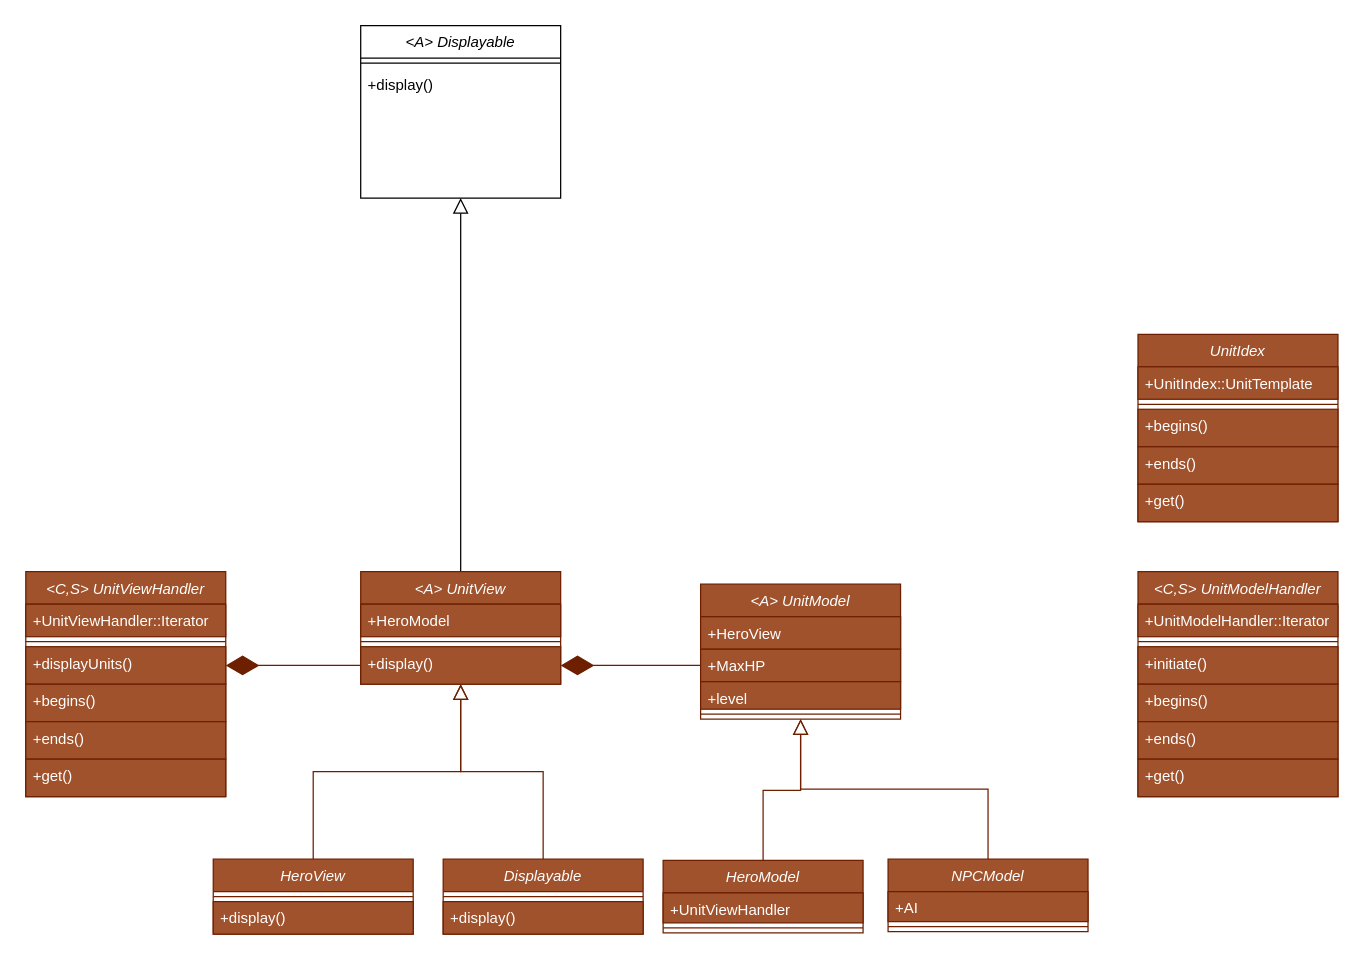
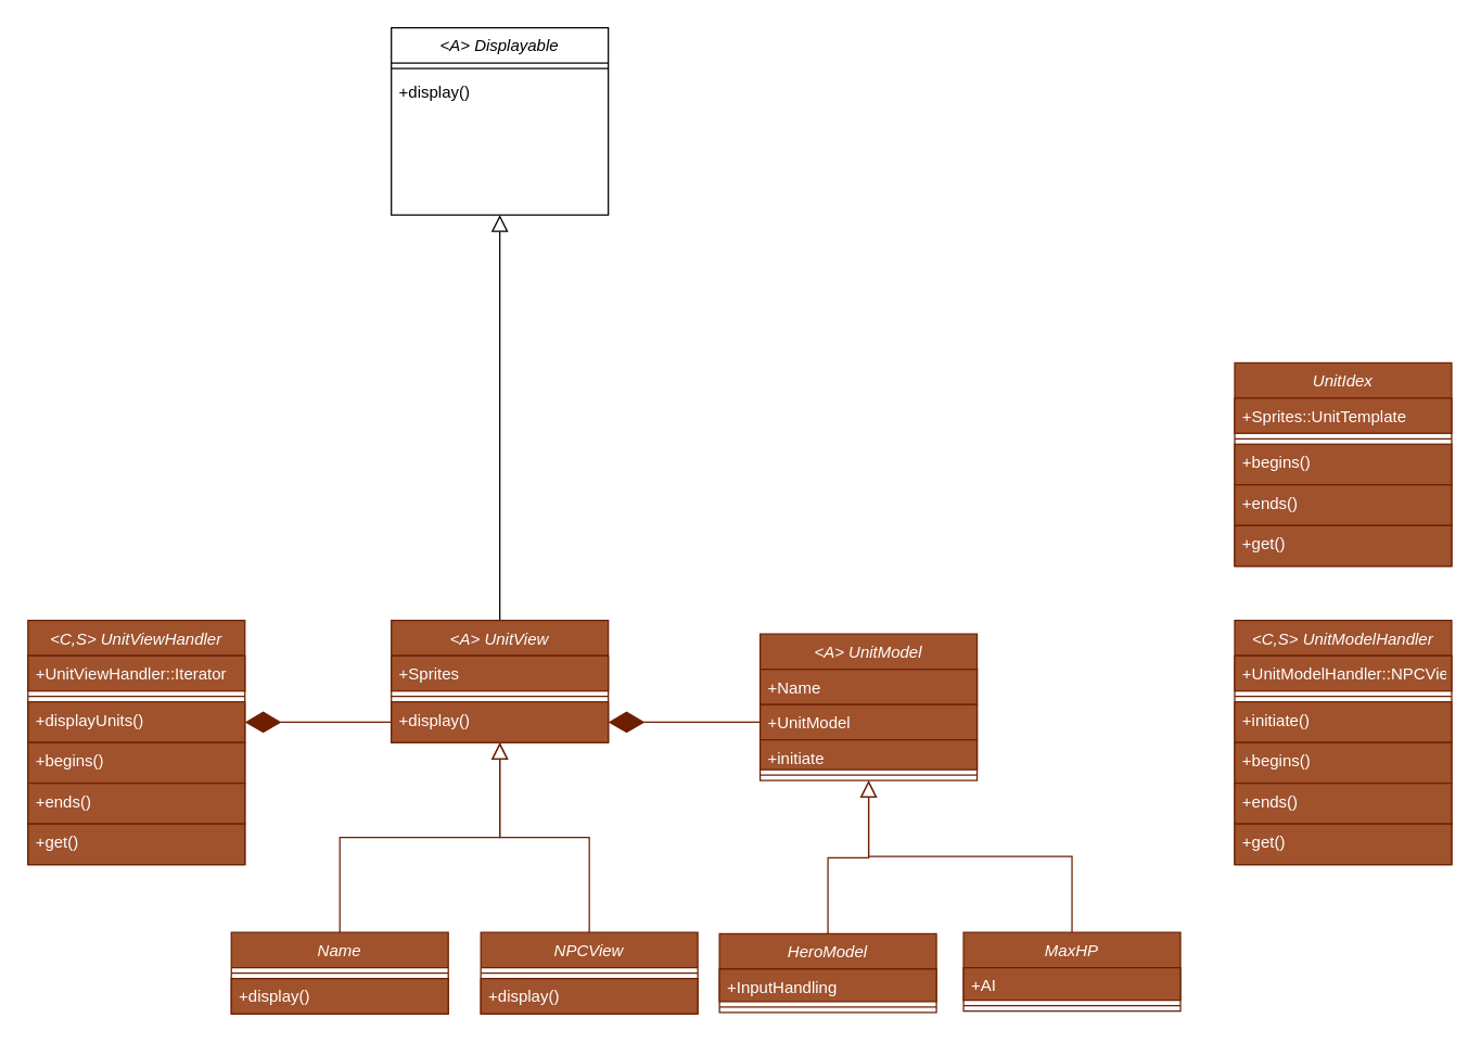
- <mxCell id="44" value="+UnitIndex::UnitTemplate" style="text;align=left;verticalAlign=top;spacingLeft=4;spacingRight=4;overflow=hidden;rotatable=0;points=[[0,0.5],[1,0.5]];portConstraint=eastwest;rounded=0;shadow=0;html=0;fillColor=#a0522d;strokeColor=#6D1F00;fontColor=#ffffff;" parent="43" vertex="1"><mxGeometry y="26" width="160" height="26" as="geometry" /></mxCell>
+ <mxCell id="44" value="+Sprites::UnitTemplate" style="text;align=left;verticalAlign=top;spacingLeft=4;spacingRight=4;overflow=hidden;rotatable=0;points=[[0,0.5],[1,0.5]];portConstraint=eastwest;rounded=0;shadow=0;html=0;fillColor=#a0522d;strokeColor=#6D1F00;fontColor=#ffffff;" parent="43" vertex="1"><mxGeometry y="26" width="160" height="26" as="geometry" /></mxCell>
- <mxCell id="7" value="+HeroModel" style="text;align=left;verticalAlign=top;spacingLeft=4;spacingRight=4;overflow=hidden;rotatable=0;points=[[0,0.5],[1,0.5]];portConstraint=eastwest;rounded=0;shadow=0;html=0;fillColor=#a0522d;strokeColor=#6D1F00;fontColor=#ffffff;" parent="6" vertex="1"><mxGeometry y="26" width="160" height="26" as="geometry" /></mxCell>
+ <mxCell id="7" value="+Sprites" style="text;align=left;verticalAlign=top;spacingLeft=4;spacingRight=4;overflow=hidden;rotatable=0;points=[[0,0.5],[1,0.5]];portConstraint=eastwest;rounded=0;shadow=0;html=0;fillColor=#a0522d;strokeColor=#6D1F00;fontColor=#ffffff;" parent="6" vertex="1"><mxGeometry y="26" width="160" height="26" as="geometry" /></mxCell>
- <mxCell id="23" value="+UnitModelHandler::Iterator" style="text;align=left;verticalAlign=top;spacingLeft=4;spacingRight=4;overflow=hidden;rotatable=0;points=[[0,0.5],[1,0.5]];portConstraint=eastwest;rounded=0;shadow=0;html=0;fillColor=#a0522d;strokeColor=#6D1F00;fontColor=#ffffff;" parent="22" vertex="1"><mxGeometry y="26" width="160" height="26" as="geometry" /></mxCell>
+ <mxCell id="23" value="+UnitModelHandler::NPCView" style="text;align=left;verticalAlign=top;spacingLeft=4;spacingRight=4;overflow=hidden;rotatable=0;points=[[0,0.5],[1,0.5]];portConstraint=eastwest;rounded=0;shadow=0;html=0;fillColor=#a0522d;strokeColor=#6D1F00;fontColor=#ffffff;" parent="22" vertex="1"><mxGeometry y="26" width="160" height="26" as="geometry" /></mxCell>
- <mxCell id="18" value="+HeroView" style="text;align=left;verticalAlign=top;spacingLeft=4;spacingRight=4;overflow=hidden;rotatable=0;points=[[0,0.5],[1,0.5]];portConstraint=eastwest;fillColor=#a0522d;strokeColor=#6D1F00;fontColor=#ffffff;" parent="17" vertex="1"><mxGeometry y="26" width="160" height="26" as="geometry" /></mxCell>
+ <mxCell id="18" value="+Name" style="text;align=left;verticalAlign=top;spacingLeft=4;spacingRight=4;overflow=hidden;rotatable=0;points=[[0,0.5],[1,0.5]];portConstraint=eastwest;fillColor=#a0522d;strokeColor=#6D1F00;fontColor=#ffffff;" parent="17" vertex="1"><mxGeometry y="26" width="160" height="26" as="geometry" /></mxCell>
- <mxCell id="19" value="+MaxHP" style="text;align=left;verticalAlign=top;spacingLeft=4;spacingRight=4;overflow=hidden;rotatable=0;points=[[0,0.5],[1,0.5]];portConstraint=eastwest;rounded=0;shadow=0;html=0;fillColor=#a0522d;strokeColor=#6D1F00;fontColor=#ffffff;" parent="17" vertex="1"><mxGeometry y="52" width="160" height="26" as="geometry" /></mxCell>
+ <mxCell id="19" value="+UnitModel" style="text;align=left;verticalAlign=top;spacingLeft=4;spacingRight=4;overflow=hidden;rotatable=0;points=[[0,0.5],[1,0.5]];portConstraint=eastwest;rounded=0;shadow=0;html=0;fillColor=#a0522d;strokeColor=#6D1F00;fontColor=#ffffff;" parent="17" vertex="1"><mxGeometry y="52" width="160" height="26" as="geometry" /></mxCell>
- <mxCell id="20" value="+level" style="text;align=left;verticalAlign=top;spacingLeft=4;spacingRight=4;overflow=hidden;rotatable=0;points=[[0,0.5],[1,0.5]];portConstraint=eastwest;rounded=0;shadow=0;html=0;fillColor=#a0522d;strokeColor=#6D1F00;fontColor=#ffffff;" parent="17" vertex="1"><mxGeometry y="78" width="160" height="22" as="geometry" /></mxCell>
+ <mxCell id="20" value="+initiate" style="text;align=left;verticalAlign=top;spacingLeft=4;spacingRight=4;overflow=hidden;rotatable=0;points=[[0,0.5],[1,0.5]];portConstraint=eastwest;rounded=0;shadow=0;html=0;fillColor=#a0522d;strokeColor=#6D1F00;fontColor=#ffffff;" parent="17" vertex="1"><mxGeometry y="78" width="160" height="22" as="geometry" /></mxCell>
- <mxCell id="29" value="HeroView" style="swimlane;fontStyle=2;align=center;verticalAlign=top;childLayout=stackLayout;horizontal=1;startSize=26;horizontalStack=0;resizeParent=1;resizeLast=0;collapsible=1;marginBottom=0;rounded=0;shadow=0;strokeWidth=1;fillColor=#a0522d;strokeColor=#6D1F00;fontColor=#ffffff;" parent="1" vertex="1"><mxGeometry x="170" y="687" width="160" height="60" as="geometry"><mxRectangle x="230" y="140" width="160" height="26" as="alternateBounds" /></mxGeometry></mxCell>
+ <mxCell id="29" value="Name" style="swimlane;fontStyle=2;align=center;verticalAlign=top;childLayout=stackLayout;horizontal=1;startSize=26;horizontalStack=0;resizeParent=1;resizeLast=0;collapsible=1;marginBottom=0;rounded=0;shadow=0;strokeWidth=1;fillColor=#a0522d;strokeColor=#6D1F00;fontColor=#ffffff;" parent="1" vertex="1"><mxGeometry x="170" y="687" width="160" height="60" as="geometry"><mxRectangle x="230" y="140" width="160" height="26" as="alternateBounds" /></mxGeometry></mxCell>
- <mxCell id="32" value="Displayable" style="swimlane;fontStyle=2;align=center;verticalAlign=top;childLayout=stackLayout;horizontal=1;startSize=26;horizontalStack=0;resizeParent=1;resizeLast=0;collapsible=1;marginBottom=0;rounded=0;shadow=0;strokeWidth=1;fillColor=#a0522d;strokeColor=#6D1F00;fontColor=#ffffff;" parent="1" vertex="1"><mxGeometry x="354" y="687" width="160" height="60" as="geometry"><mxRectangle x="230" y="140" width="160" height="26" as="alternateBounds" /></mxGeometry></mxCell>
+ <mxCell id="32" value="NPCView" style="swimlane;fontStyle=2;align=center;verticalAlign=top;childLayout=stackLayout;horizontal=1;startSize=26;horizontalStack=0;resizeParent=1;resizeLast=0;collapsible=1;marginBottom=0;rounded=0;shadow=0;strokeWidth=1;fillColor=#a0522d;strokeColor=#6D1F00;fontColor=#ffffff;" parent="1" vertex="1"><mxGeometry x="354" y="687" width="160" height="60" as="geometry"><mxRectangle x="230" y="140" width="160" height="26" as="alternateBounds" /></mxGeometry></mxCell>
- <mxCell id="35" value="NPCModel" style="swimlane;fontStyle=2;align=center;verticalAlign=top;childLayout=stackLayout;horizontal=1;startSize=26;horizontalStack=0;resizeParent=1;resizeLast=0;collapsible=1;marginBottom=0;rounded=0;shadow=0;strokeWidth=1;fillColor=#a0522d;strokeColor=#6D1F00;fontColor=#ffffff;" parent="1" vertex="1"><mxGeometry x="710" y="687" width="160" height="58" as="geometry"><mxRectangle x="230" y="140" width="160" height="26" as="alternateBounds" /></mxGeometry></mxCell>
+ <mxCell id="35" value="MaxHP" style="swimlane;fontStyle=2;align=center;verticalAlign=top;childLayout=stackLayout;horizontal=1;startSize=26;horizontalStack=0;resizeParent=1;resizeLast=0;collapsible=1;marginBottom=0;rounded=0;shadow=0;strokeWidth=1;fillColor=#a0522d;strokeColor=#6D1F00;fontColor=#ffffff;" parent="1" vertex="1"><mxGeometry x="710" y="687" width="160" height="58" as="geometry"><mxRectangle x="230" y="140" width="160" height="26" as="alternateBounds" /></mxGeometry></mxCell>
- <mxCell id="50" value="+UnitViewHandler" style="text;align=left;verticalAlign=top;spacingLeft=4;spacingRight=4;overflow=hidden;rotatable=0;points=[[0,0.5],[1,0.5]];portConstraint=eastwest;fillColor=#a0522d;strokeColor=#6D1F00;fontColor=#ffffff;" vertex="1" parent="49"><mxGeometry y="26" width="160" height="24" as="geometry" /></mxCell>
+ <mxCell id="50" value="+InputHandling" style="text;align=left;verticalAlign=top;spacingLeft=4;spacingRight=4;overflow=hidden;rotatable=0;points=[[0,0.5],[1,0.5]];portConstraint=eastwest;fillColor=#a0522d;strokeColor=#6D1F00;fontColor=#ffffff;" vertex="1" parent="49"><mxGeometry y="26" width="160" height="24" as="geometry" /></mxCell>
